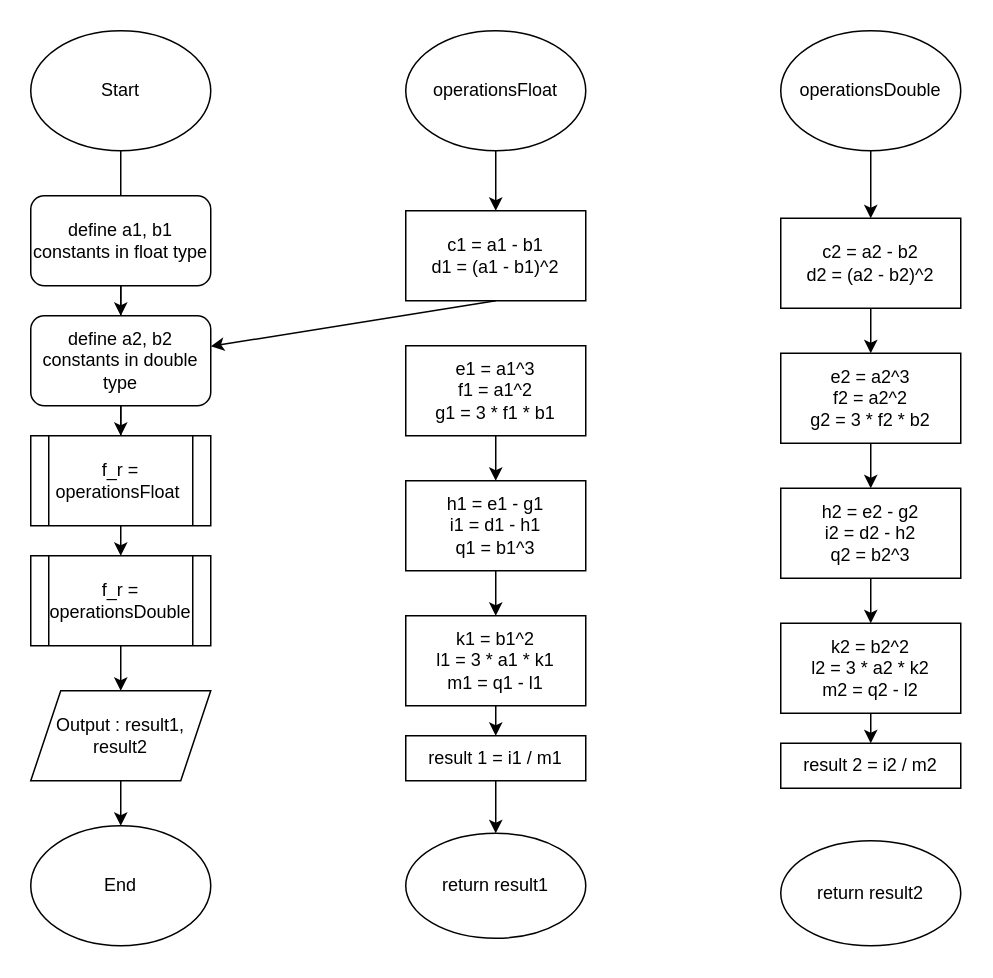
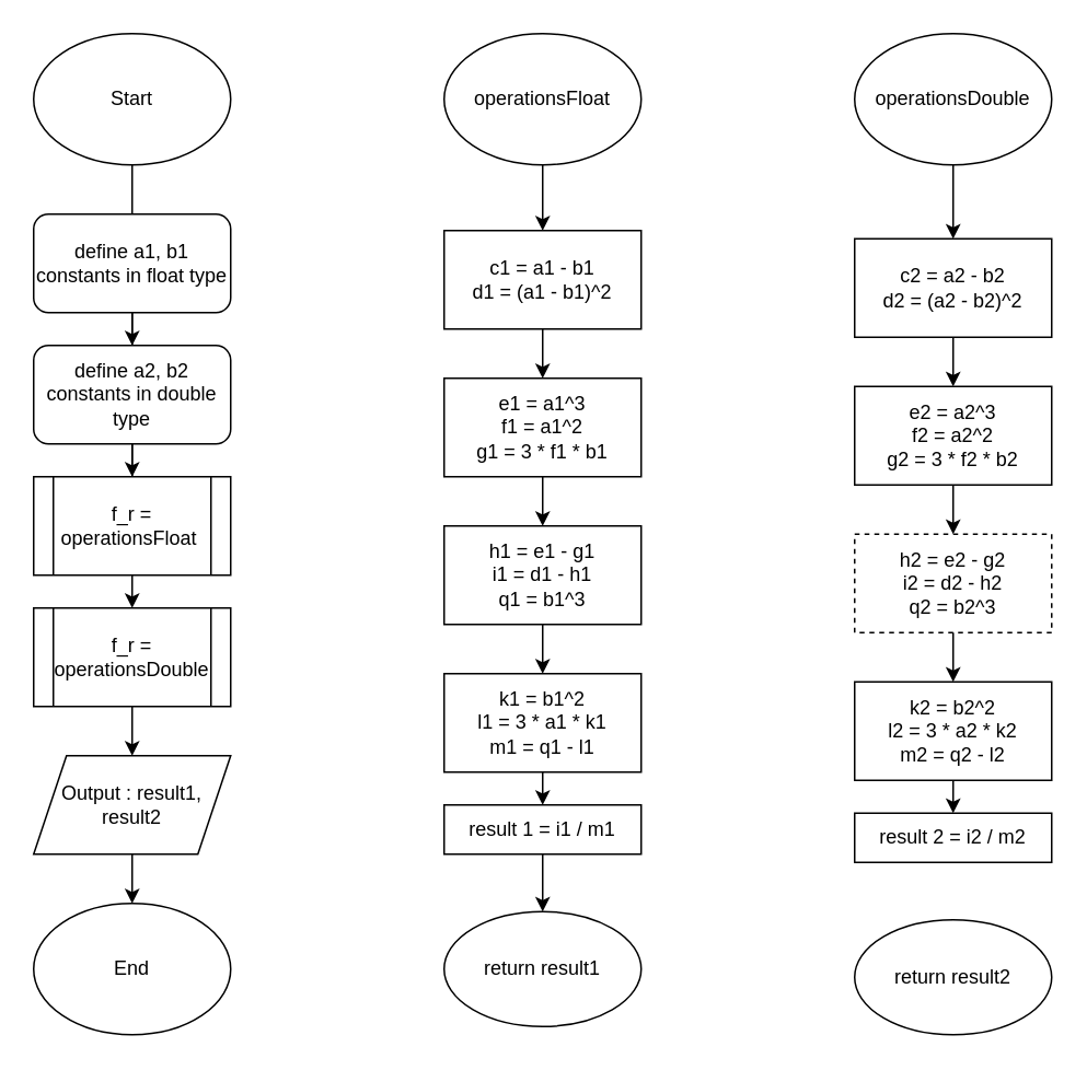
- <mxCell id="23" value="" style="endArrow=classic;html=1;rounded=0;exitX=0.5;exitY=1;exitDx=0;exitDy=0;" edge="1" parent="1" source="16" target="8"><mxGeometry width="50" height="50" relative="1" as="geometry"><mxPoint x="350" y="120" as="sourcePoint" /><mxPoint x="350" y="150" as="targetPoint" /></mxGeometry></mxCell>
+ <mxCell id="23" value="" style="endArrow=classic;html=1;rounded=0;exitX=0.5;exitY=1;exitDx=0;exitDy=0;entryX=0.5;entryY=0;entryDx=0;entryDy=0;" edge="1" parent="1" source="16" target="17"><mxGeometry width="50" height="50" relative="1" as="geometry"><mxPoint x="350" y="120" as="sourcePoint" /><mxPoint x="350" y="150" as="targetPoint" /></mxGeometry></mxCell>
- <mxCell id="30" value="h2 = e2 - g2&lt;div&gt;i2 = d2 - h2&lt;/div&gt;&lt;div&gt;q2 = b2^3&lt;/div&gt;" style="rounded=0;whiteSpace=wrap;html=1;" vertex="1" parent="1"><mxGeometry x="520" y="325" width="120" height="60" as="geometry" /></mxCell>
+ <mxCell id="30" value="h2 = e2 - g2&lt;div&gt;i2 = d2 - h2&lt;/div&gt;&lt;div&gt;q2 = b2^3&lt;/div&gt;" style="rounded=0;whiteSpace=wrap;html=1;dashed=1;" vertex="1" parent="1"><mxGeometry x="520" y="325" width="120" height="60" as="geometry" /></mxCell>
